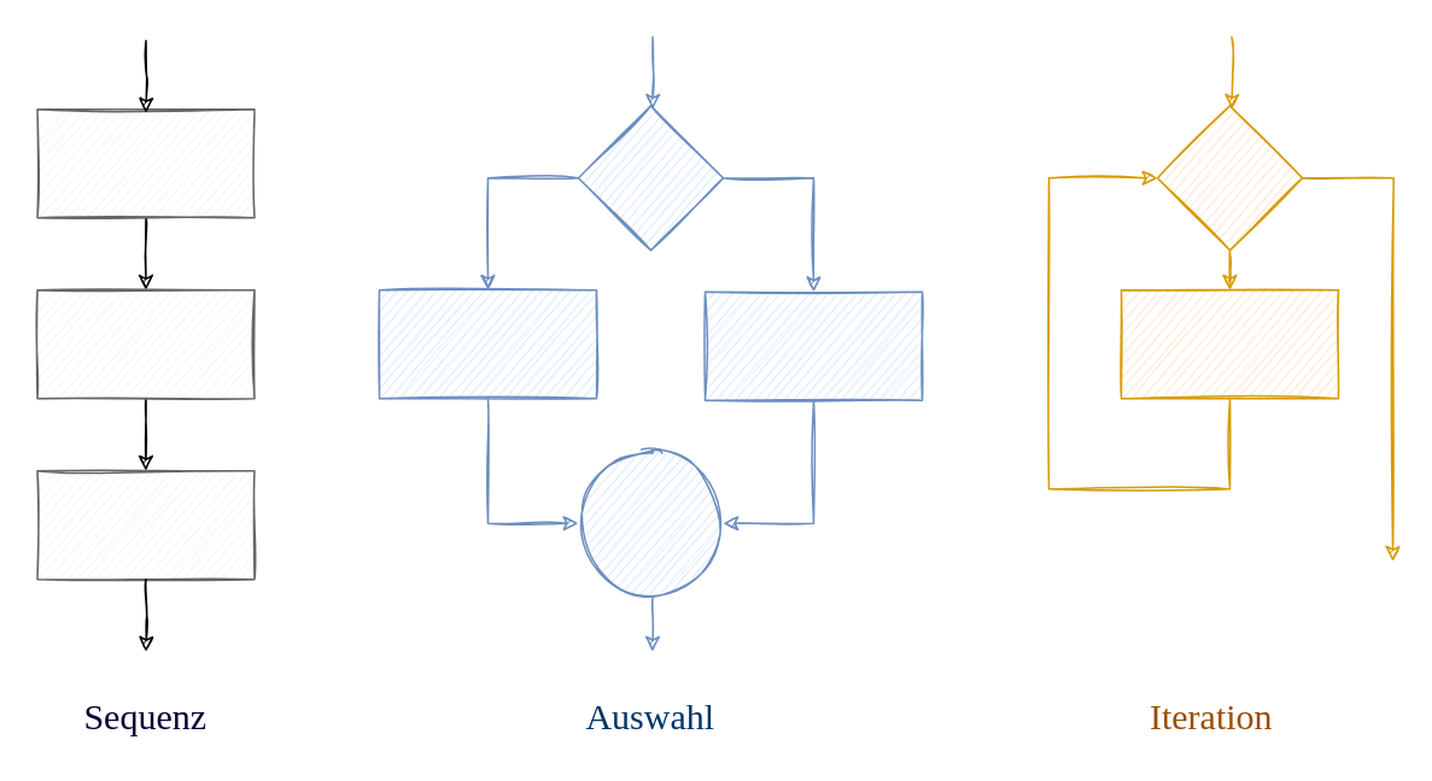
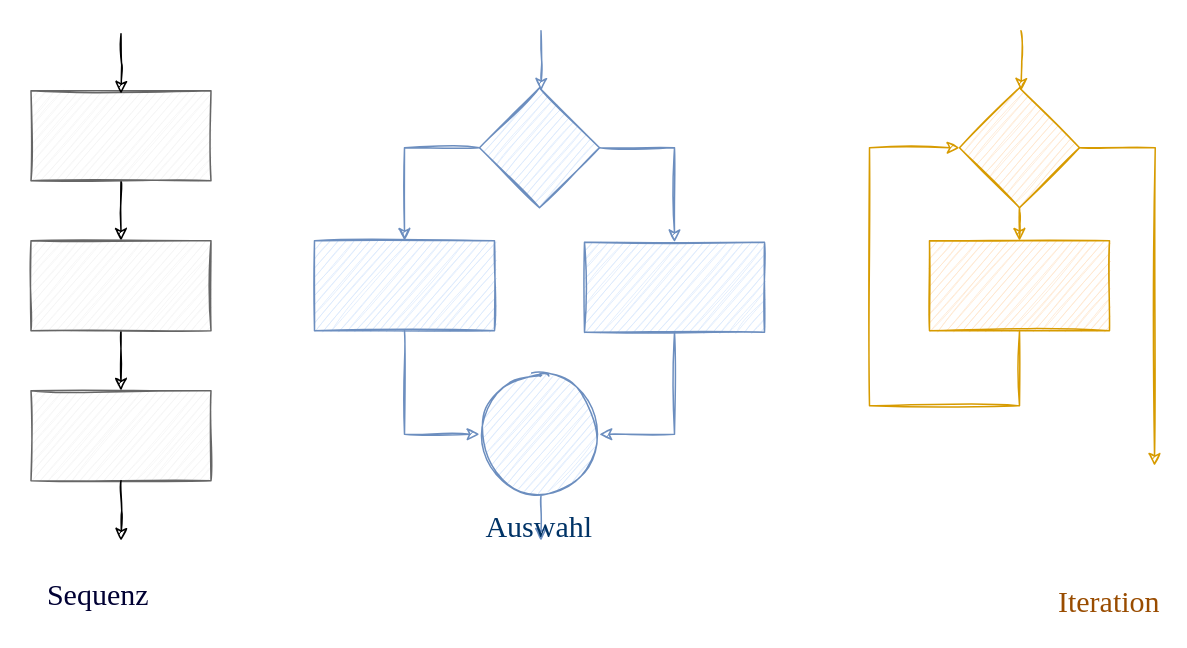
- <mxCell id="9" value="Sequenz" style="text;html=1;strokeColor=none;fillColor=none;align=center;verticalAlign=middle;whiteSpace=wrap;rounded=0;sketch=1;fontSize=20;fontFamily=Comic Sans MS;fontColor=#000033;" vertex="1" parent="1"><mxGeometry x="50" y="380" width="60" height="30" as="geometry" /></mxCell>
+ <mxCell id="9" value="Sequenz" style="text;html=1;strokeColor=none;fillColor=none;align=center;verticalAlign=middle;whiteSpace=wrap;rounded=0;sketch=1;fontSize=20;fontFamily=Comic Sans MS;fontColor=#000033;" vertex="1" parent="1"><mxGeometry x="35" y="380" width="60" height="30" as="geometry" /></mxCell>
- <mxCell id="20" value="&lt;font color=&quot;#003366&quot;&gt;Auswahl&lt;/font&gt;" style="text;html=1;strokeColor=none;fillColor=none;align=center;verticalAlign=middle;whiteSpace=wrap;rounded=0;sketch=1;fontSize=20;fontFamily=Comic Sans MS;" vertex="1" parent="1"><mxGeometry x="329" y="380" width="60" height="30" as="geometry" /></mxCell>
+ <mxCell id="20" value="&lt;font color=&quot;#003366&quot;&gt;Auswahl&lt;/font&gt;" style="text;html=1;strokeColor=none;fillColor=none;align=center;verticalAlign=middle;whiteSpace=wrap;rounded=0;sketch=1;fontSize=20;fontFamily=Comic Sans MS;" vertex="1" parent="1"><mxGeometry x="329" y="335" width="60" height="30" as="geometry" /></mxCell>
- <mxCell id="27" value="&lt;font color=&quot;#994c00&quot;&gt;Iteration&lt;/font&gt;" style="text;html=1;strokeColor=none;fillColor=none;align=center;verticalAlign=middle;whiteSpace=wrap;rounded=0;sketch=1;fontSize=20;fontFamily=Comic Sans MS;" vertex="1" parent="1"><mxGeometry x="639" y="380" width="60" height="30" as="geometry" /></mxCell>
+ <mxCell id="27" value="&lt;font color=&quot;#994c00&quot;&gt;Iteration&lt;/font&gt;" style="text;html=1;strokeColor=none;fillColor=none;align=center;verticalAlign=middle;whiteSpace=wrap;rounded=0;sketch=1;fontSize=20;fontFamily=Comic Sans MS;" vertex="1" parent="1"><mxGeometry x="709" y="385" width="60" height="30" as="geometry" /></mxCell>
